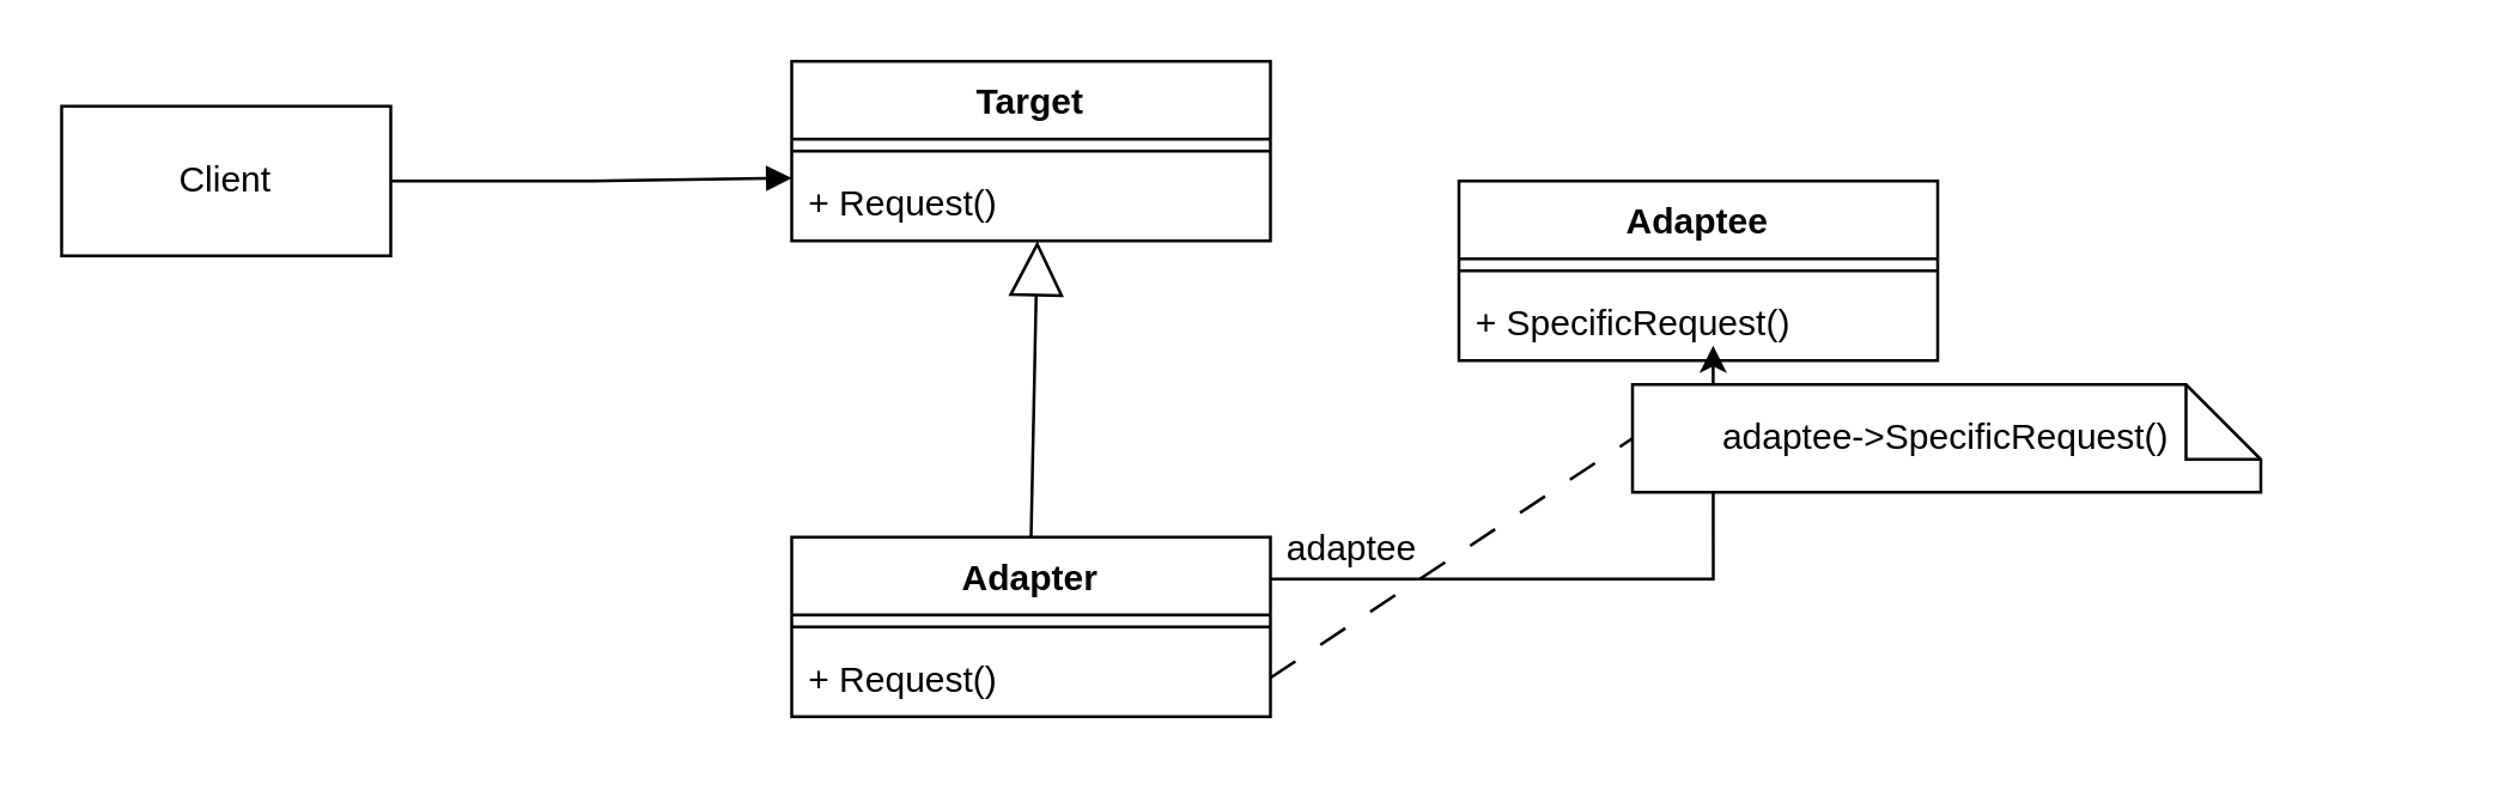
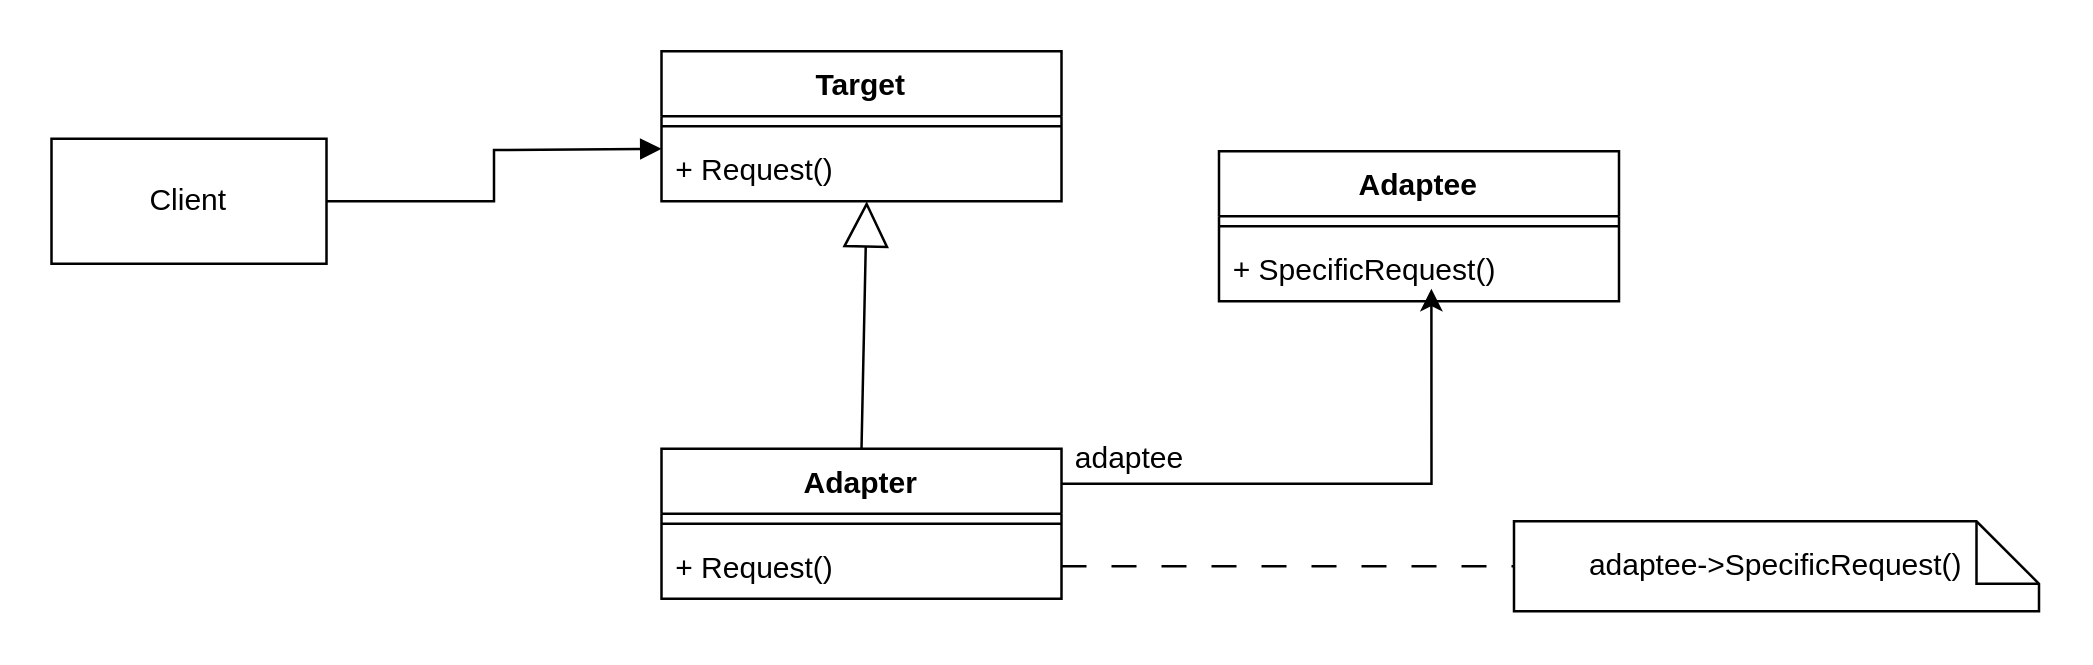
- <mxCell id="5" value="Client" style="html=1;whiteSpace=wrap;" vertex="1" parent="1"><mxGeometry x="20" y="35" width="110" height="50" as="geometry" /></mxCell>
+ <mxCell id="5" value="Client" style="html=1;whiteSpace=wrap;" vertex="1" parent="1"><mxGeometry x="20" y="55" width="110" height="50" as="geometry" /></mxCell>
- <mxCell id="16" value="adaptee-&amp;gt;SpecificRequest()" style="shape=note2;boundedLbl=1;whiteSpace=wrap;html=1;size=25;verticalAlign=middle;align=center;labelPosition=center;verticalLabelPosition=middle;" vertex="1" parent="1"><mxGeometry x="545" y="128" width="210" height="36" as="geometry" /></mxCell>
+ <mxCell id="16" value="adaptee-&amp;gt;SpecificRequest()" style="shape=note2;boundedLbl=1;whiteSpace=wrap;html=1;size=25;verticalAlign=middle;align=center;labelPosition=center;verticalLabelPosition=middle;" vertex="1" parent="1"><mxGeometry x="605" y="208" width="210" height="36" as="geometry" /></mxCell>
